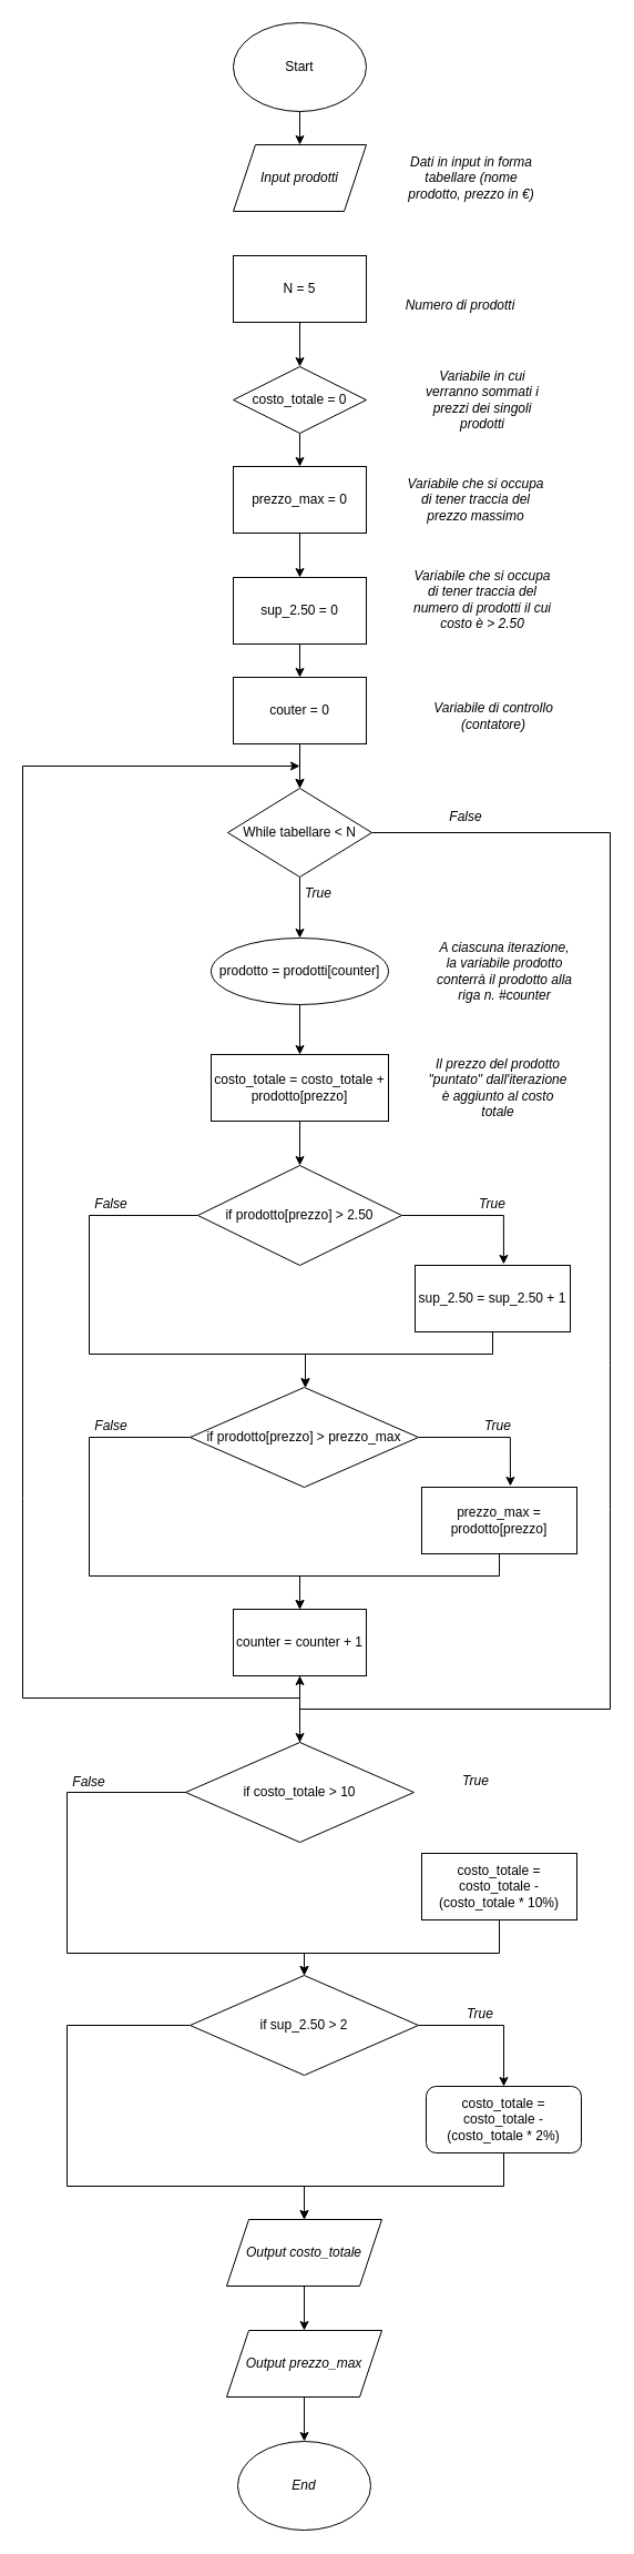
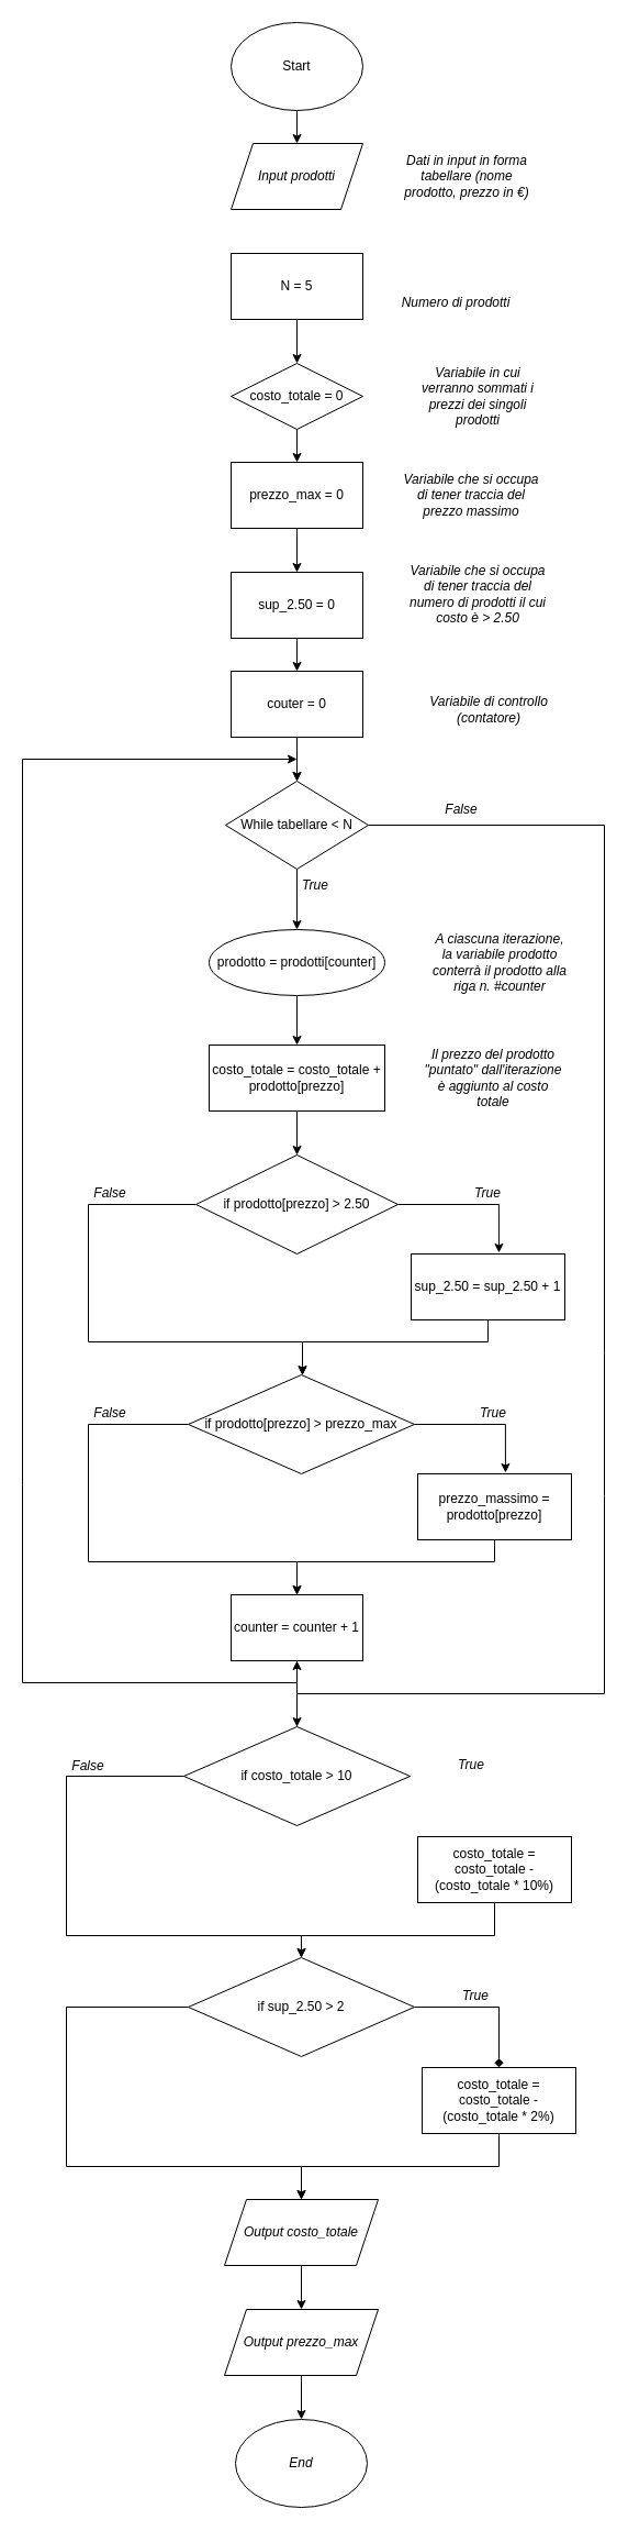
- <mxCell id="46" value="prezzo_max = prodotto[prezzo]" style="rounded=0;whiteSpace=wrap;html=1;" vertex="1" parent="1"><mxGeometry x="380" y="1340" width="140" height="60" as="geometry" /></mxCell>
+ <mxCell id="46" value="prezzo_massimo = prodotto[prezzo]" style="rounded=0;whiteSpace=wrap;html=1;" vertex="1" parent="1"><mxGeometry x="380" y="1340" width="140" height="60" as="geometry" /></mxCell>
- <mxCell id="55" style="edgeStyle=orthogonalEdgeStyle;rounded=0;orthogonalLoop=1;jettySize=auto;html=1;" edge="1" parent="1" source="57" target="59"><mxGeometry relative="1" as="geometry" /></mxCell>
+ <mxCell id="55" style="edgeStyle=orthogonalEdgeStyle;rounded=0;orthogonalLoop=1;jettySize=auto;html=1;endArrow=diamond;" edge="1" parent="1" source="57" target="59"><mxGeometry relative="1" as="geometry" /></mxCell>
- <mxCell id="59" value="costo_totale = costo_totale - (costo_totale * 2%)" style="whiteSpace=wrap;html=1;rounded=1;" vertex="1" parent="1"><mxGeometry x="384" y="1880" width="140" height="60" as="geometry" /></mxCell>
+ <mxCell id="59" value="costo_totale = costo_totale - (costo_totale * 2%)" style="rounded=0;whiteSpace=wrap;html=1;" vertex="1" parent="1"><mxGeometry x="384" y="1880" width="140" height="60" as="geometry" /></mxCell>
